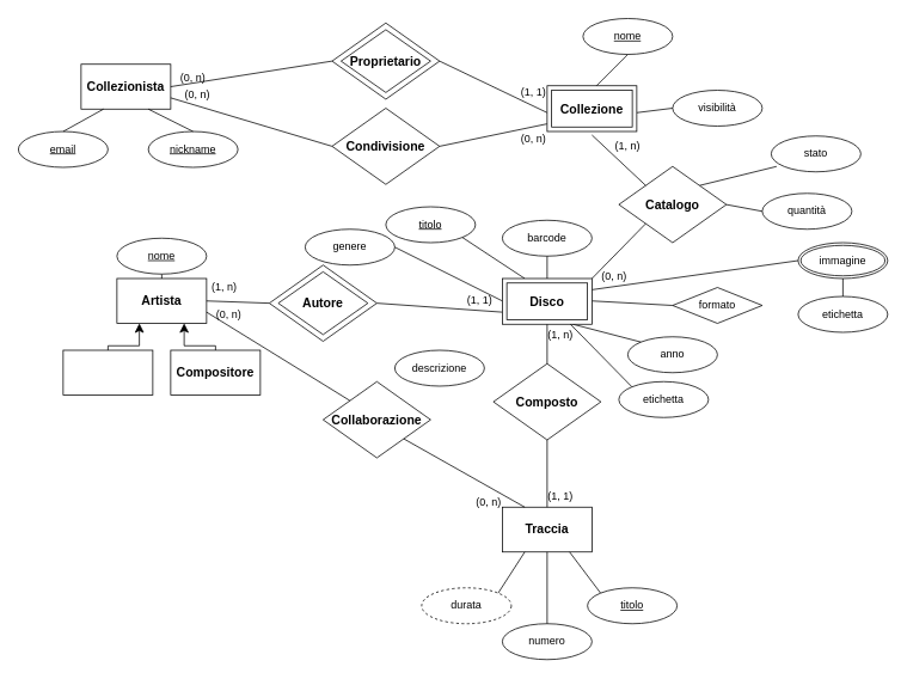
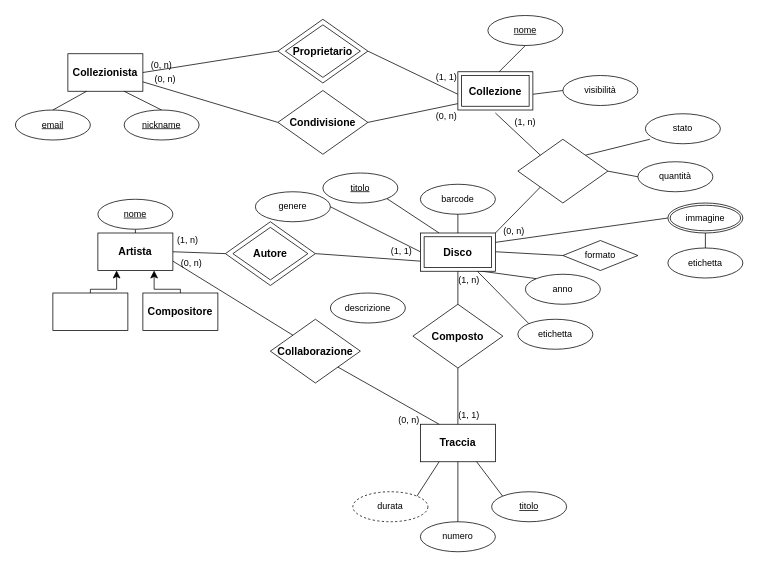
- <mxCell id="47" value="Catalogo" style="text;html=1;strokeColor=none;fillColor=none;align=center;verticalAlign=middle;whiteSpace=wrap;rounded=0;fontStyle=1;fontSize=14;" parent="45" vertex="1"><mxGeometry x="30" y="27.5" width="60" height="30" as="geometry" /></mxCell>
- <mxCell id="12" value="anno" style="ellipse;whiteSpace=wrap;html=1;align=center;" parent="1" vertex="1"><mxGeometry x="700" y="375" width="100" height="40" as="geometry" /></mxCell>
+ <mxCell id="12" value="anno" style="ellipse;whiteSpace=wrap;html=1;align=center;" parent="1" vertex="1"><mxGeometry x="700" y="365" width="100" height="40" as="geometry" /></mxCell>
